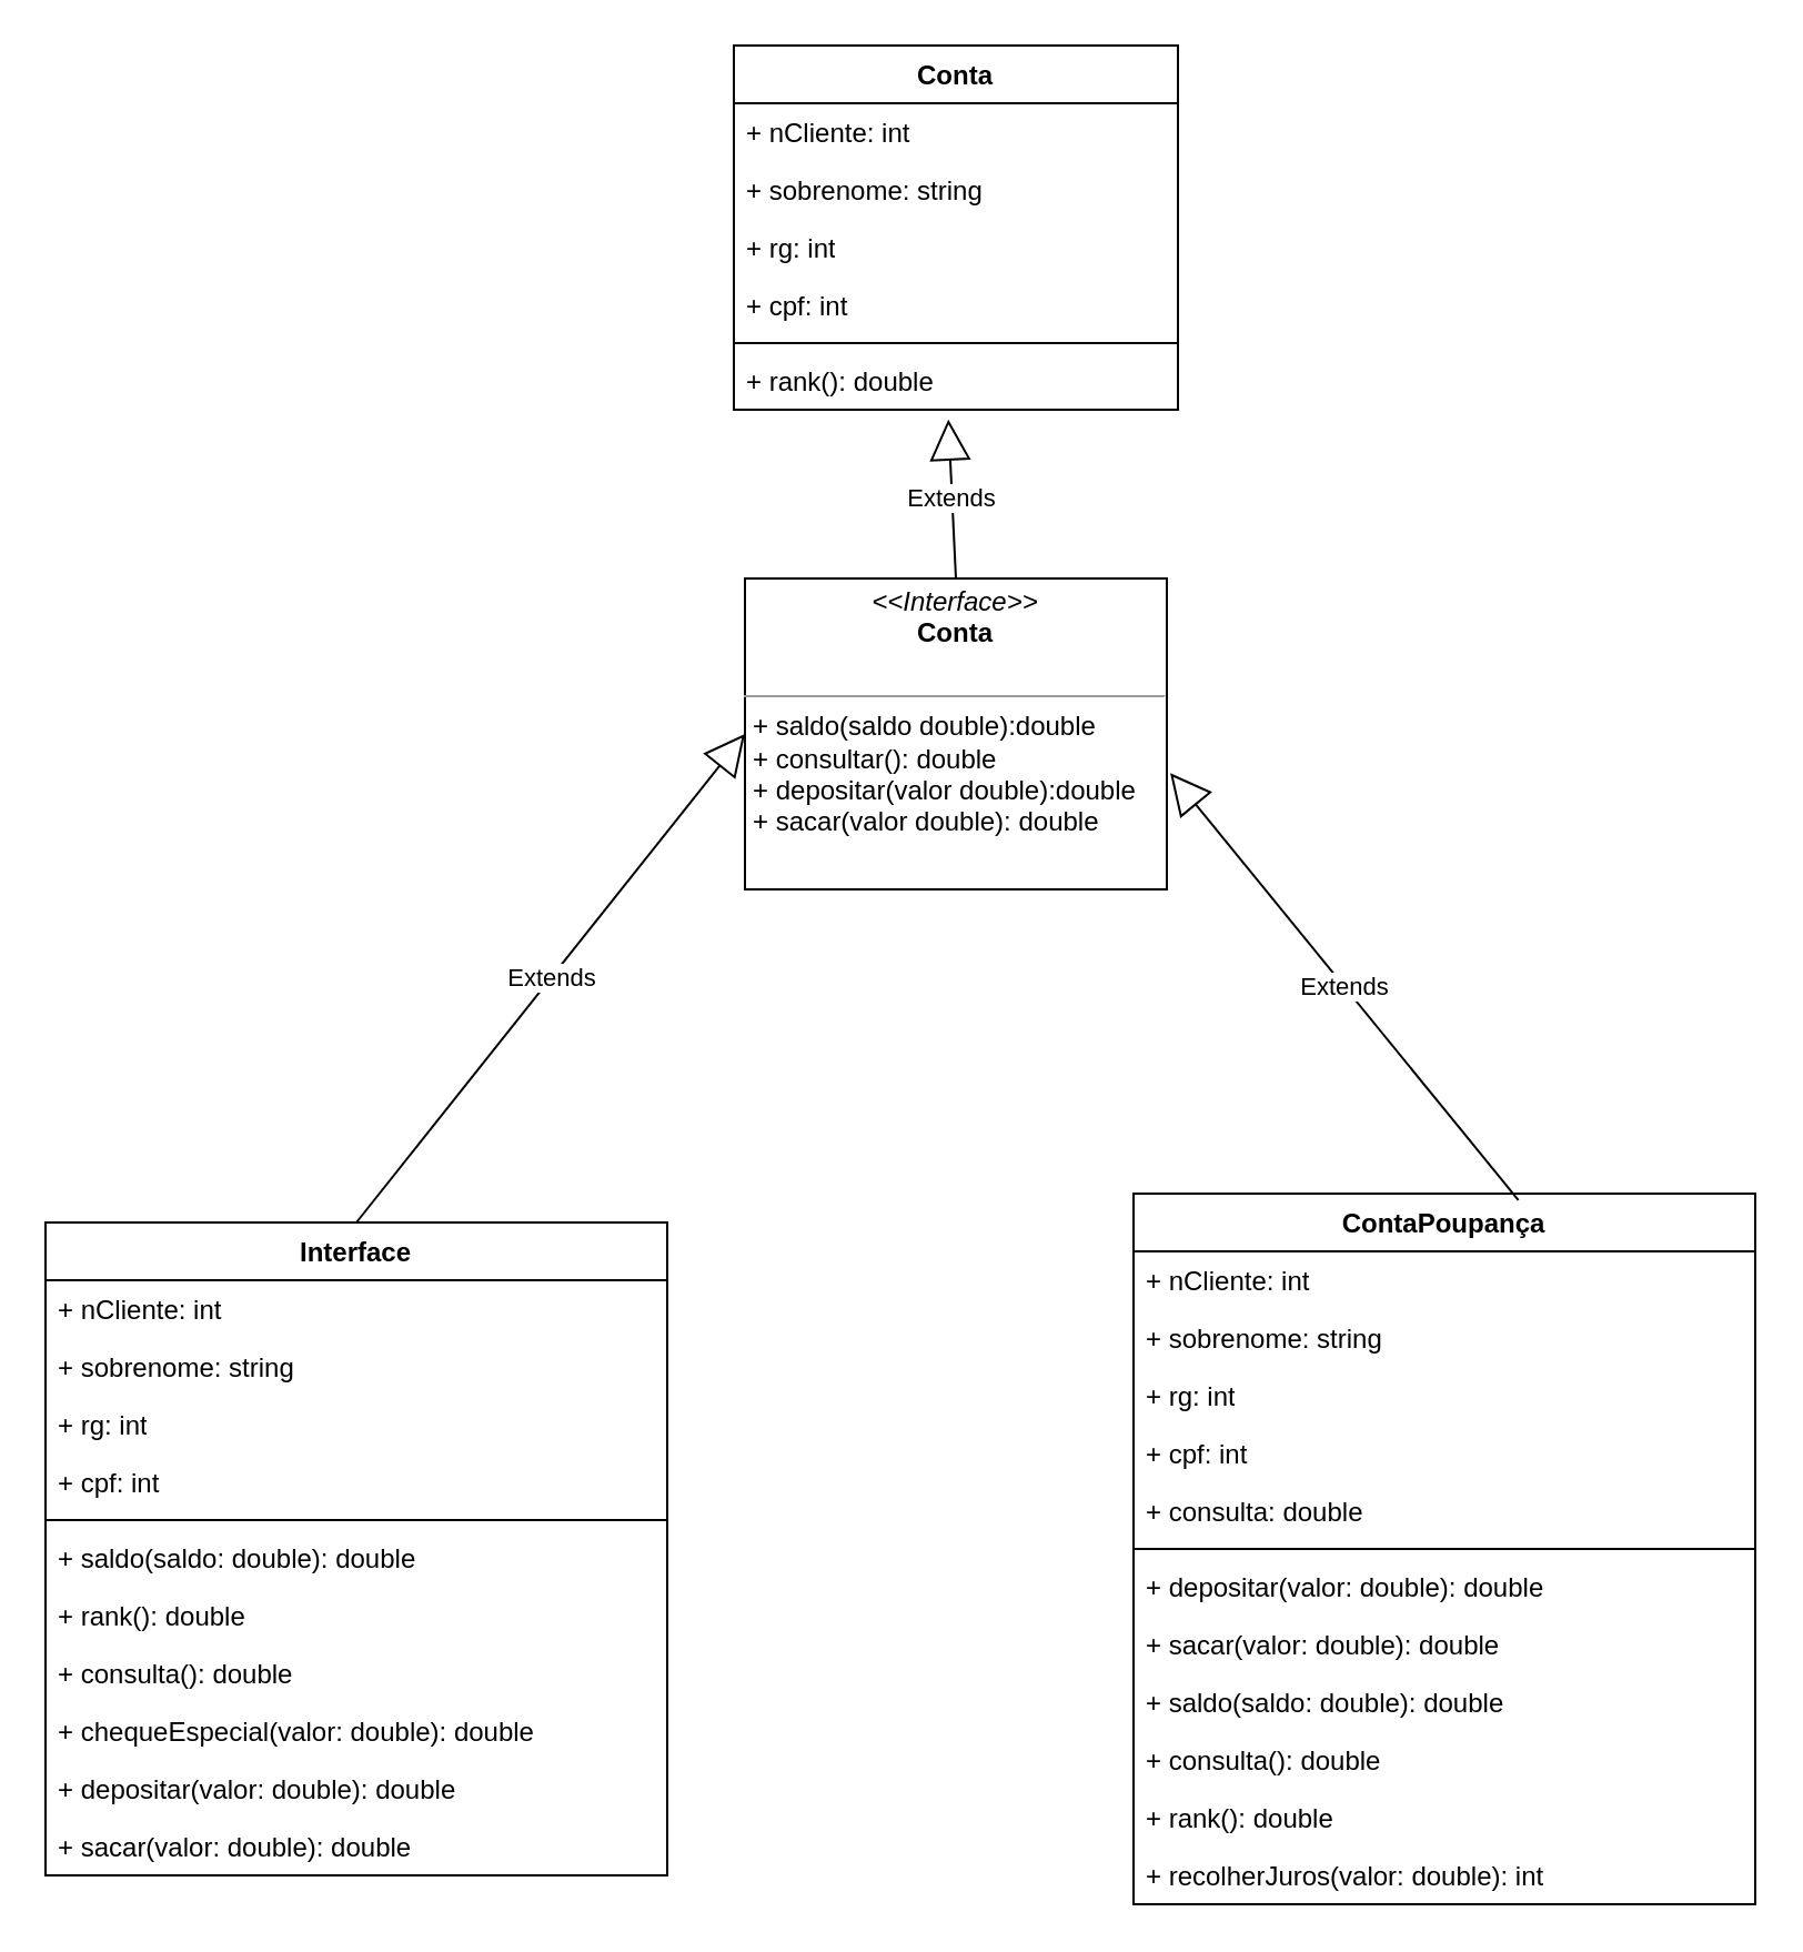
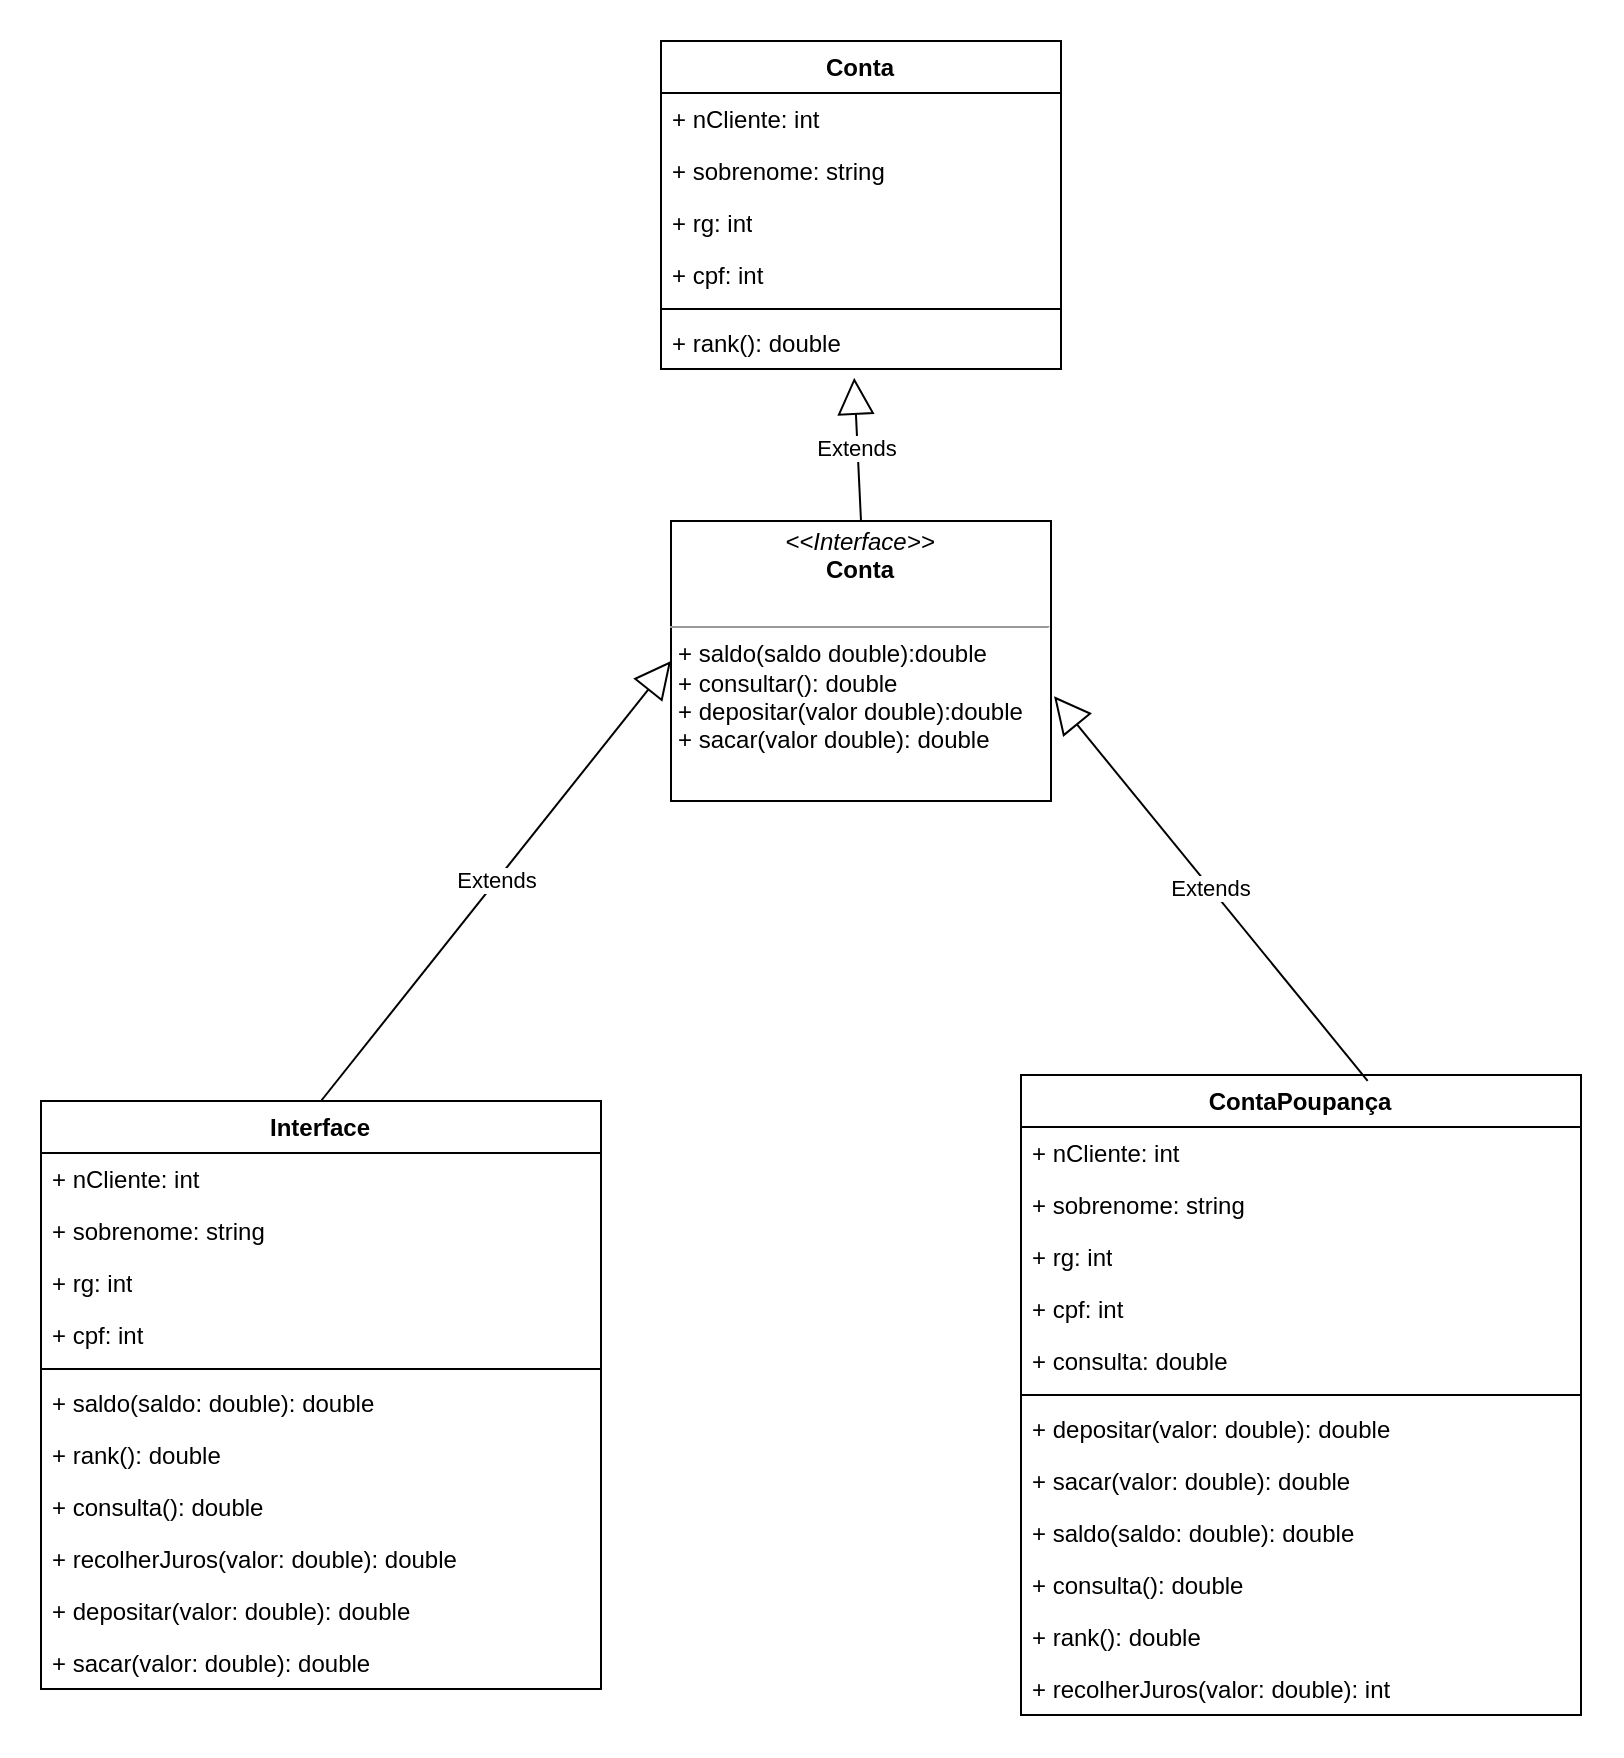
- <mxCell id="18" value="+ chequeEspecial(valor: double): double" style="text;strokeColor=none;fillColor=none;align=left;verticalAlign=top;spacingLeft=4;spacingRight=4;overflow=hidden;rotatable=0;points=[[0,0.5],[1,0.5]];portConstraint=eastwest;whiteSpace=wrap;html=1;" vertex="1" parent="9"><mxGeometry y="216" width="280" height="26" as="geometry" /></mxCell>
+ <mxCell id="18" value="+ recolherJuros(valor: double): double" style="text;strokeColor=none;fillColor=none;align=left;verticalAlign=top;spacingLeft=4;spacingRight=4;overflow=hidden;rotatable=0;points=[[0,0.5],[1,0.5]];portConstraint=eastwest;whiteSpace=wrap;html=1;" vertex="1" parent="9"><mxGeometry y="216" width="280" height="26" as="geometry" /></mxCell>
